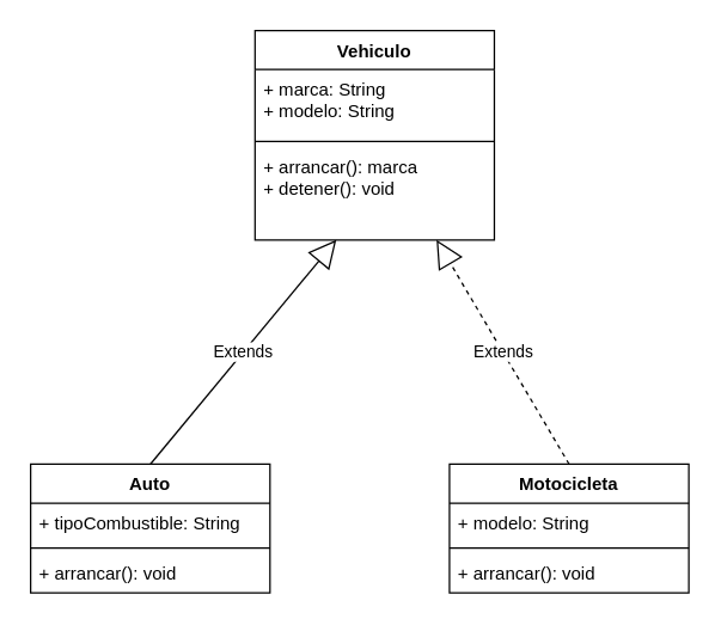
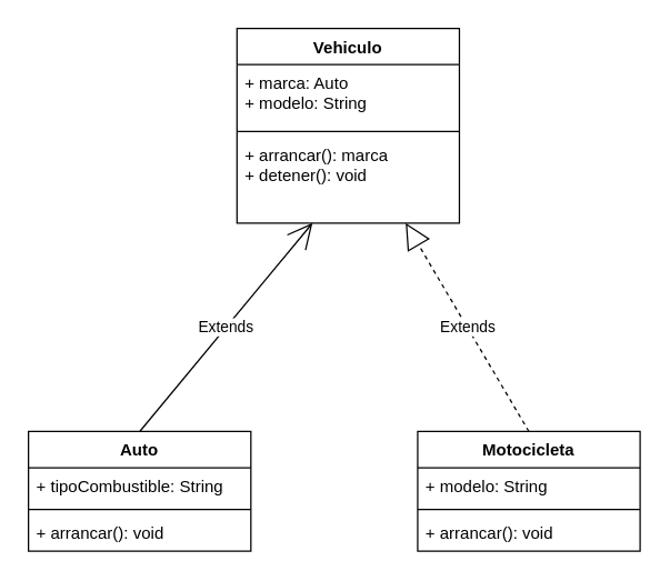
- <mxCell id="3" value="+ marca: String&lt;br&gt;+ modelo: String" style="text;strokeColor=none;fillColor=none;align=left;verticalAlign=top;spacingLeft=4;spacingRight=4;overflow=hidden;rotatable=0;points=[[0,0.5],[1,0.5]];portConstraint=eastwest;whiteSpace=wrap;html=1;labelBackgroundColor=none;" vertex="1" parent="2"><mxGeometry y="26" width="160" height="44" as="geometry" /></mxCell>
+ <mxCell id="3" value="+ marca: Auto&lt;br&gt;+ modelo: String" style="text;strokeColor=none;fillColor=none;align=left;verticalAlign=top;spacingLeft=4;spacingRight=4;overflow=hidden;rotatable=0;points=[[0,0.5],[1,0.5]];portConstraint=eastwest;whiteSpace=wrap;html=1;labelBackgroundColor=none;" vertex="1" parent="2"><mxGeometry y="26" width="160" height="44" as="geometry" /></mxCell>
- <mxCell id="10" value="Extends" style="endArrow=block;endSize=16;endFill=0;html=1;rounded=0;exitX=0.5;exitY=0;exitDx=0;exitDy=0;" edge="1" parent="1" source="6" target="5"><mxGeometry width="160" relative="1" as="geometry"><mxPoint x="250" y="360" as="sourcePoint" /><mxPoint x="410" y="360" as="targetPoint" /></mxGeometry></mxCell>
+ <mxCell id="10" value="Extends" style="endArrow=open;endSize=16;endFill=0;html=1;rounded=0;exitX=0.5;exitY=0;exitDx=0;exitDy=0;" edge="1" parent="1" source="6" target="5"><mxGeometry width="160" relative="1" as="geometry"><mxPoint x="250" y="360" as="sourcePoint" /><mxPoint x="410" y="360" as="targetPoint" /></mxGeometry></mxCell>
